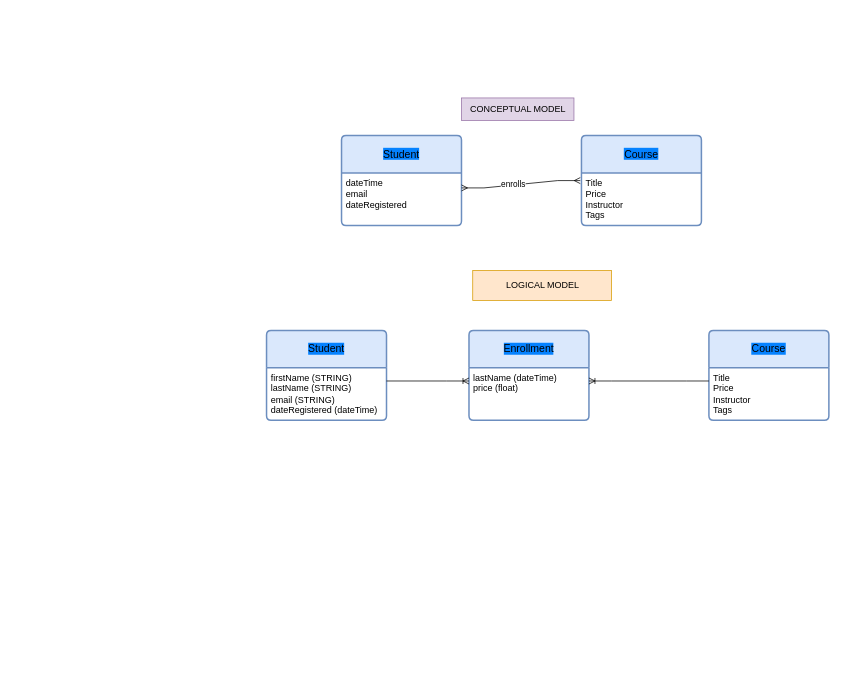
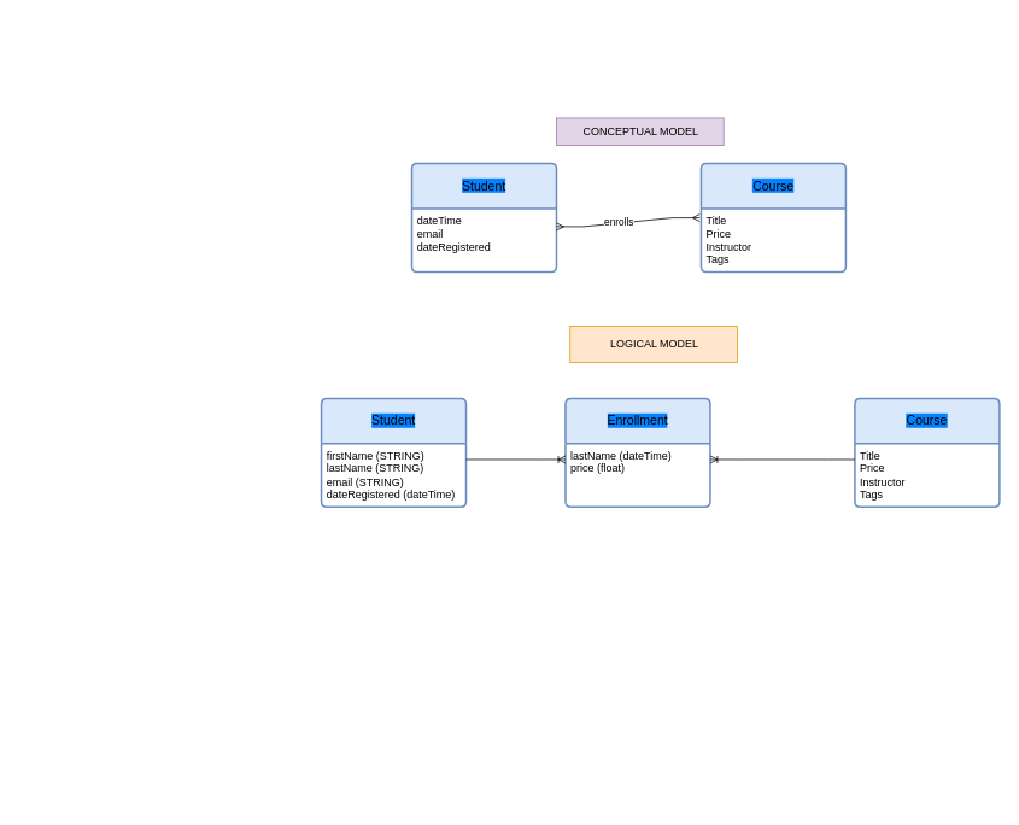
- <mxCell id="16" value="CONCEPTUAL MODEL" style="text;html=1;align=center;verticalAlign=middle;resizable=0;points=[];autosize=1;strokeColor=#9673a6;fillColor=#e1d5e7;" parent="1" vertex="1"><mxGeometry x="615" y="130" width="150" height="30" as="geometry" /></mxCell>
+ <mxCell id="16" value="CONCEPTUAL MODEL" style="text;html=1;align=center;verticalAlign=middle;resizable=0;points=[];autosize=1;strokeColor=#9673a6;fillColor=#e1d5e7;" parent="1" vertex="1"><mxGeometry x="615" y="130" width="185" height="30" as="geometry" /></mxCell>
